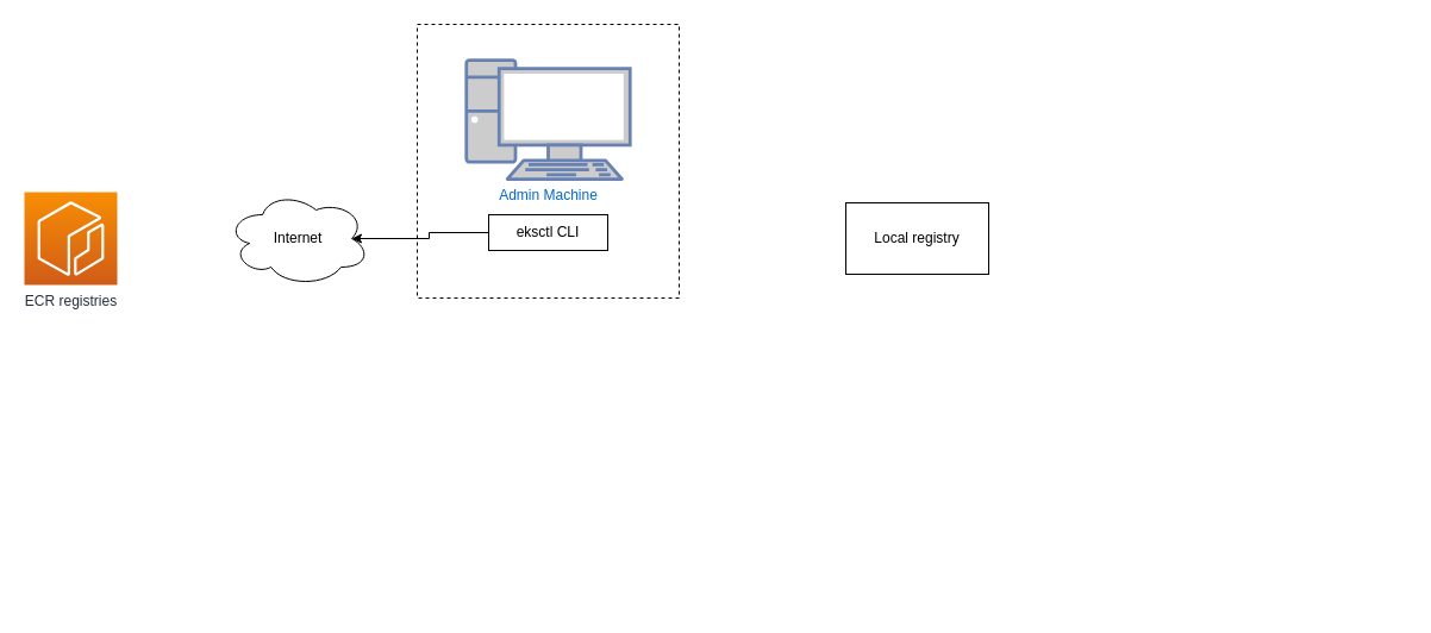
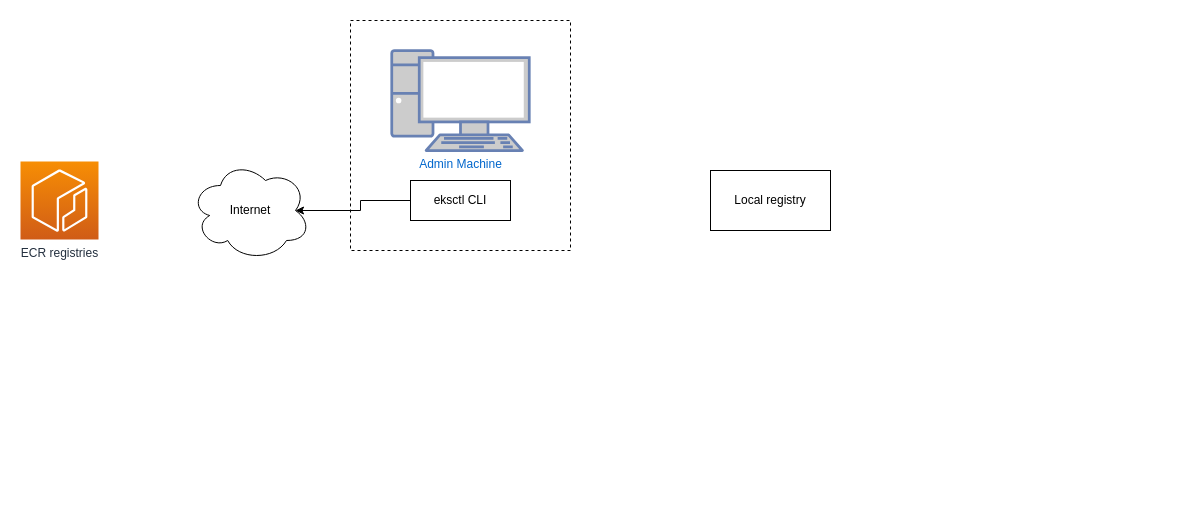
- <mxCell id="8" value="eksctl CLI" style="whiteSpace=wrap;html=1;" vertex="1" parent="1"><mxGeometry x="410" y="180" width="100" height="30" as="geometry" /></mxCell>
+ <mxCell id="8" value="eksctl CLI" style="whiteSpace=wrap;html=1;" vertex="1" parent="1"><mxGeometry x="410" y="180" width="100" height="40" as="geometry" /></mxCell>
- <mxCell id="9" value="Internet" style="ellipse;shape=cloud;whiteSpace=wrap;html=1;" vertex="1" parent="1"><mxGeometry x="190" y="160" width="120" height="80" as="geometry" /></mxCell>
+ <mxCell id="9" value="Internet" style="ellipse;shape=cloud;whiteSpace=wrap;html=1;" vertex="1" parent="1"><mxGeometry x="190" y="160" width="120" height="100" as="geometry" /></mxCell>
